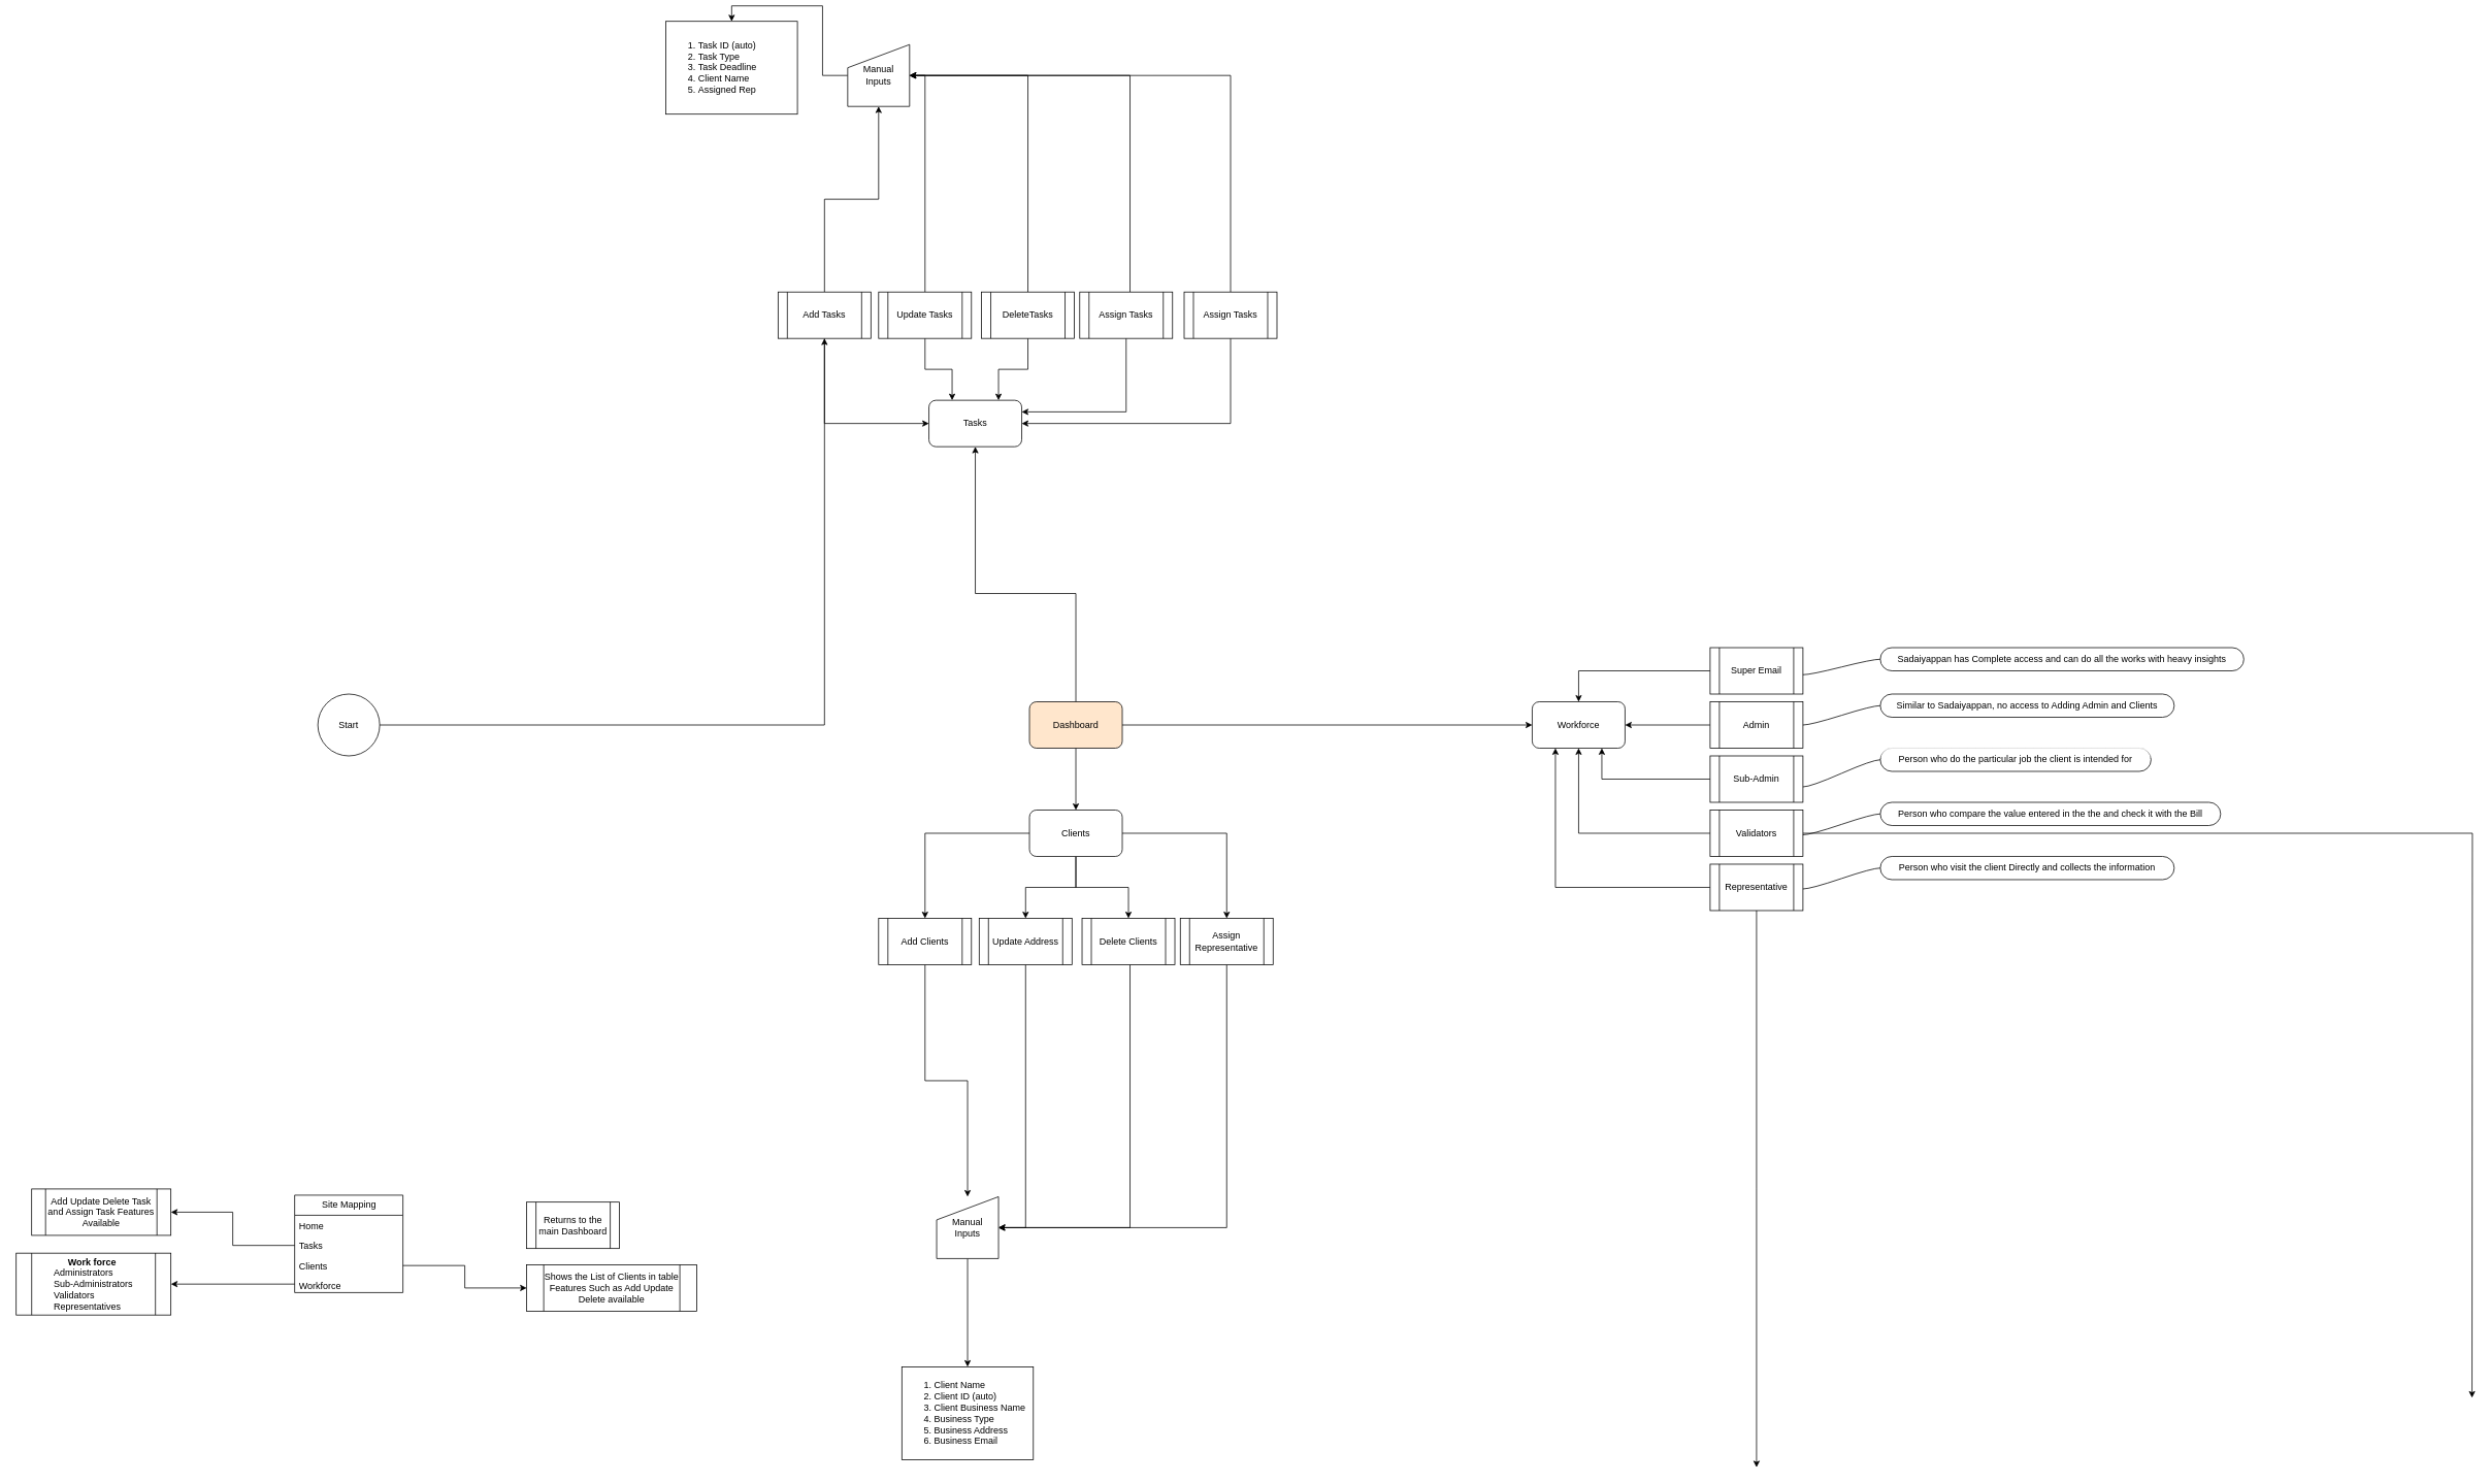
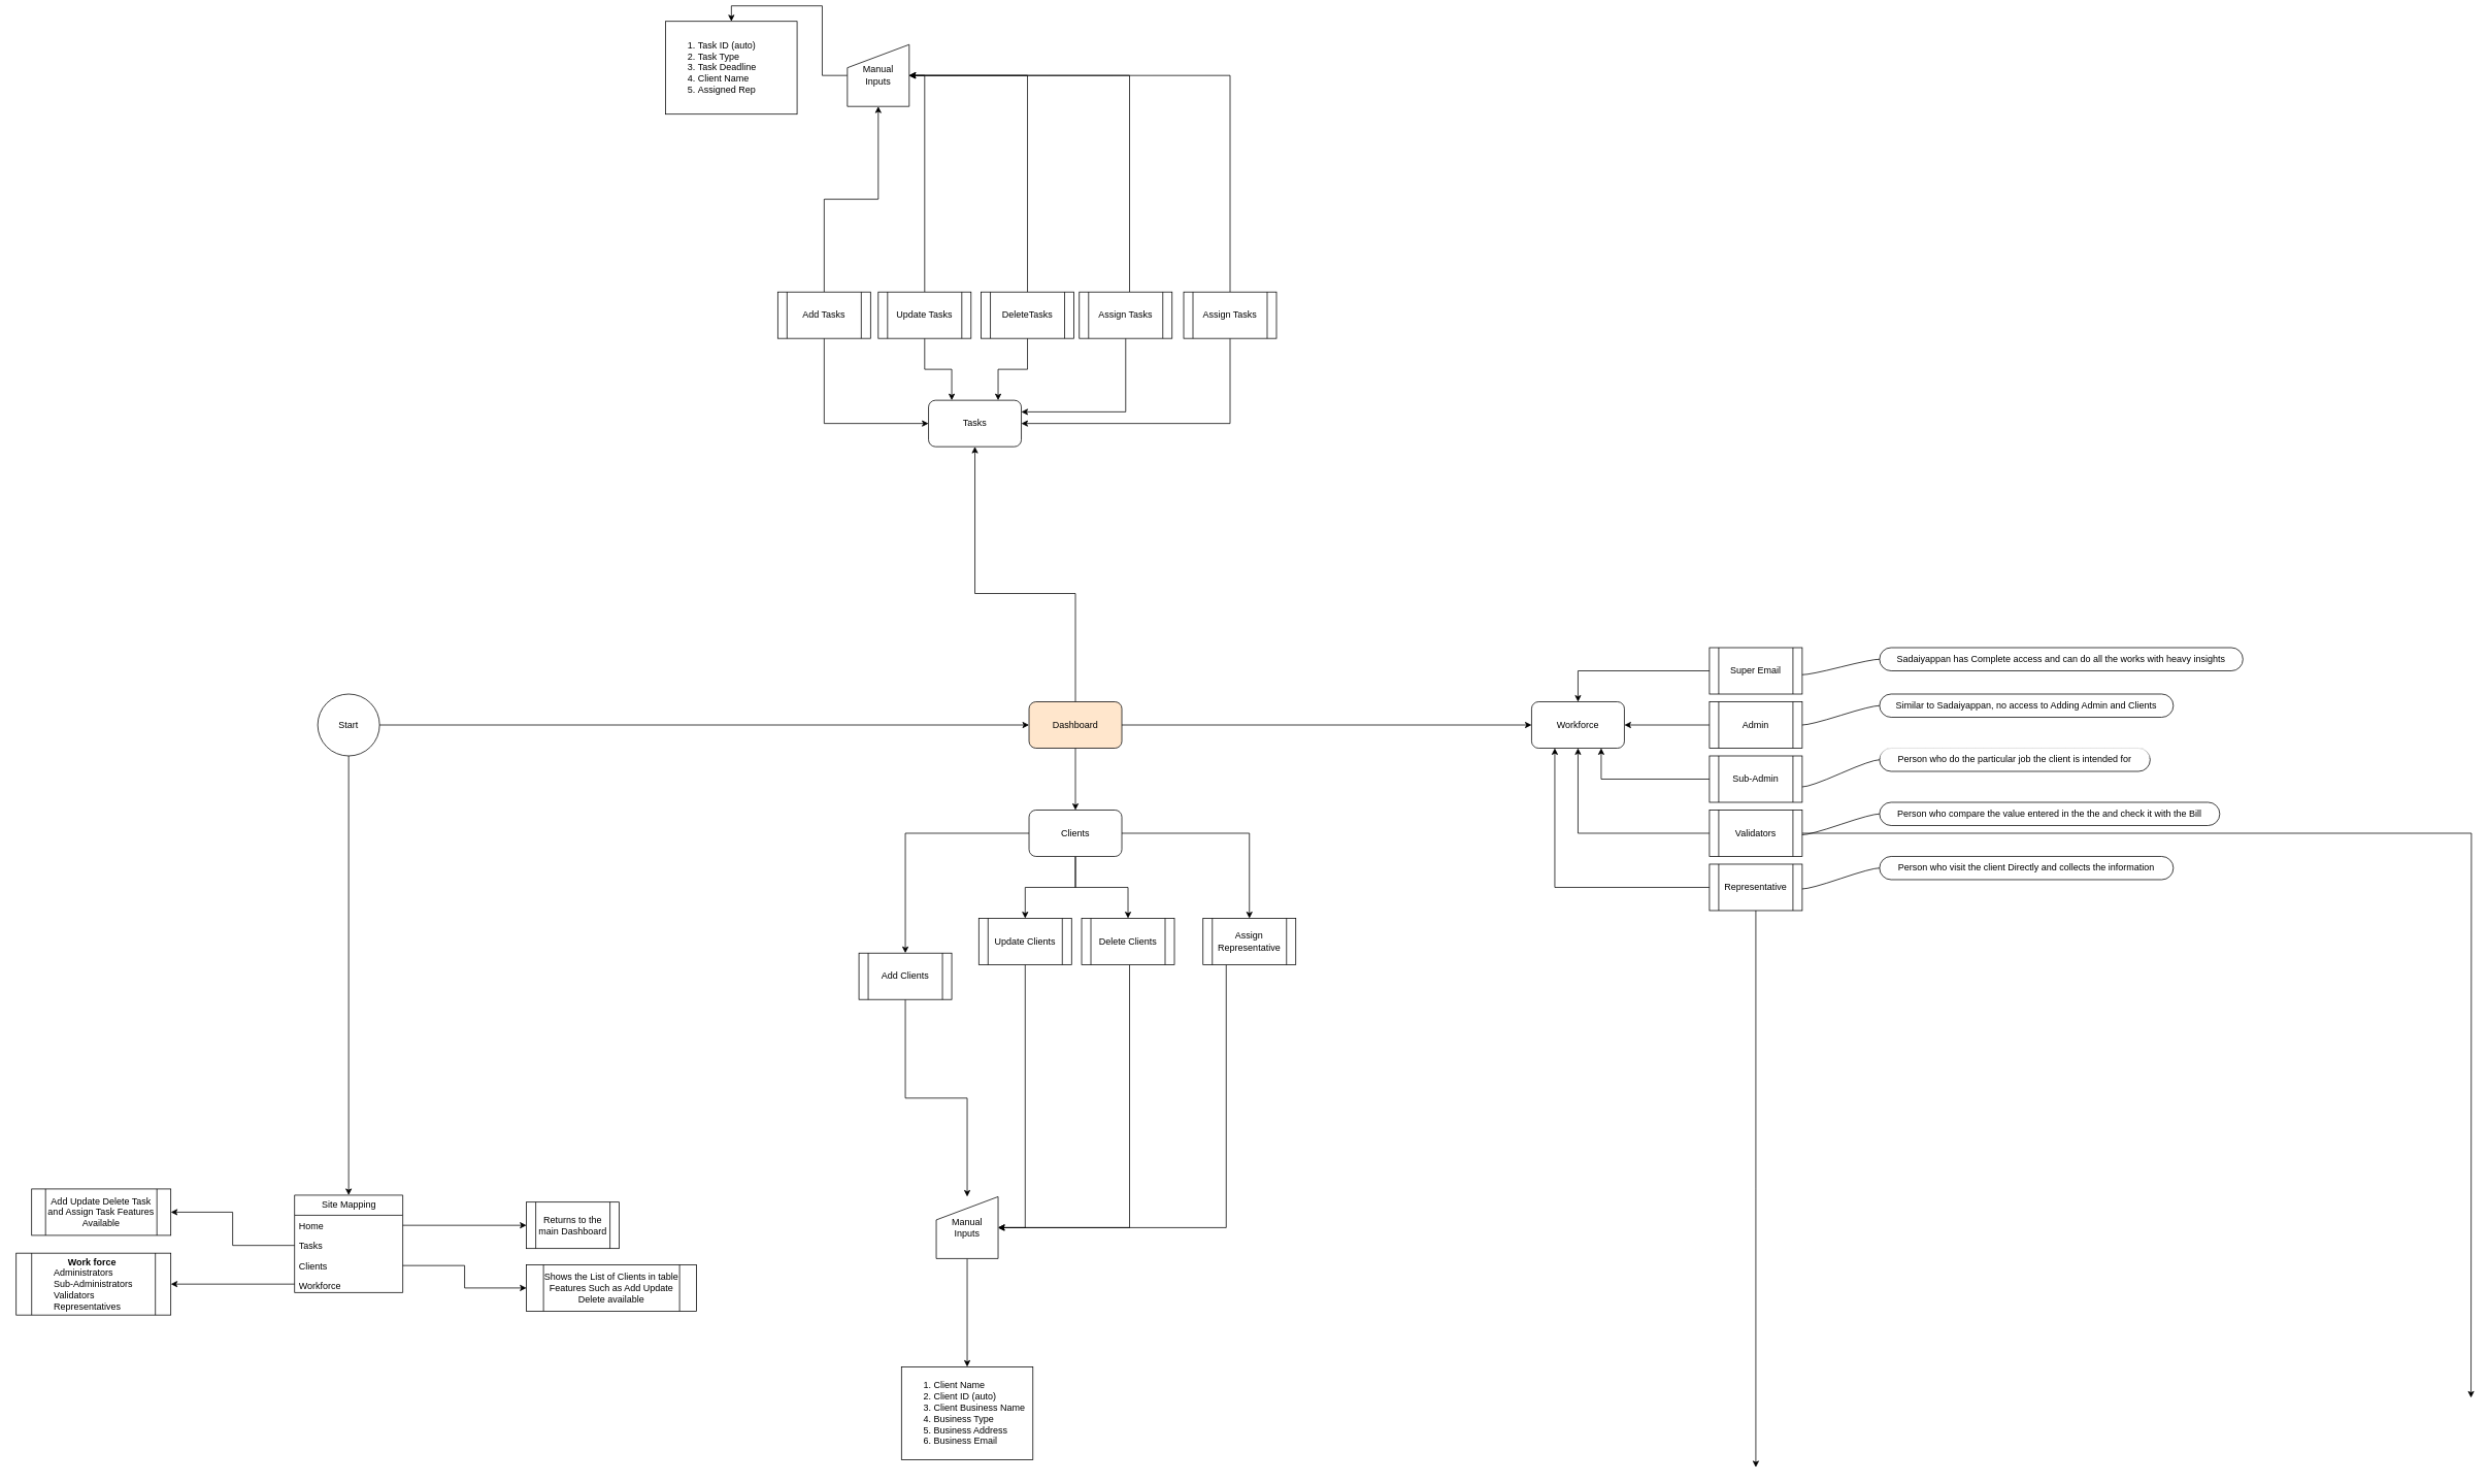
- <mxCell id="3" style="edgeStyle=orthogonalEdgeStyle;rounded=0;orthogonalLoop=1;jettySize=auto;html=1;" edge="1" parent="1" source="4" target="25"><mxGeometry relative="1" as="geometry" /></mxCell>
+ <mxCell id="3" style="edgeStyle=orthogonalEdgeStyle;rounded=0;orthogonalLoop=1;jettySize=auto;html=1;entryX=0.5;entryY=0;entryDx=0;entryDy=0;" edge="1" parent="1" source="4" target="9"><mxGeometry relative="1" as="geometry" /></mxCell>
+ <mxCell id="2" style="edgeStyle=orthogonalEdgeStyle;rounded=0;orthogonalLoop=1;jettySize=auto;html=1;entryX=0;entryY=0.5;entryDx=0;entryDy=0;" edge="1" parent="1" source="4" target="8"><mxGeometry relative="1" as="geometry" /></mxCell>
- <mxCell id="64" value="Add Clients" style="shape=process;whiteSpace=wrap;html=1;backgroundOutline=1;" vertex="1" parent="1"><mxGeometry x="1135" y="1180" width="120" height="60" as="geometry" /></mxCell>
+ <mxCell id="64" value="Add Clients" style="shape=process;whiteSpace=wrap;html=1;backgroundOutline=1;" vertex="1" parent="1"><mxGeometry x="1110" y="1225" width="120" height="60" as="geometry" /></mxCell>
- <mxCell id="66" value="Update Address" style="shape=process;whiteSpace=wrap;html=1;backgroundOutline=1;" vertex="1" parent="1"><mxGeometry x="1265" y="1180" width="120" height="60" as="geometry" /></mxCell>
+ <mxCell id="66" value="Update Clients" style="shape=process;whiteSpace=wrap;html=1;backgroundOutline=1;" vertex="1" parent="1"><mxGeometry x="1265" y="1180" width="120" height="60" as="geometry" /></mxCell>
- <mxCell id="70" value="Assign Representative" style="shape=process;whiteSpace=wrap;html=1;backgroundOutline=1;" vertex="1" parent="1"><mxGeometry x="1525" y="1180" width="120" height="60" as="geometry" /></mxCell>
+ <mxCell id="70" value="Assign Representative" style="shape=process;whiteSpace=wrap;html=1;backgroundOutline=1;" vertex="1" parent="1"><mxGeometry x="1555" y="1180" width="120" height="60" as="geometry" /></mxCell>
+ <mxCell id="17" style="edgeStyle=orthogonalEdgeStyle;rounded=0;orthogonalLoop=1;jettySize=auto;html=1;entryX=0;entryY=0.5;entryDx=0;entryDy=0;" edge="1" parent="1" source="10" target="14"><mxGeometry relative="1" as="geometry"><mxPoint x="390" y="1277" as="targetPoint" /></mxGeometry></mxCell>
